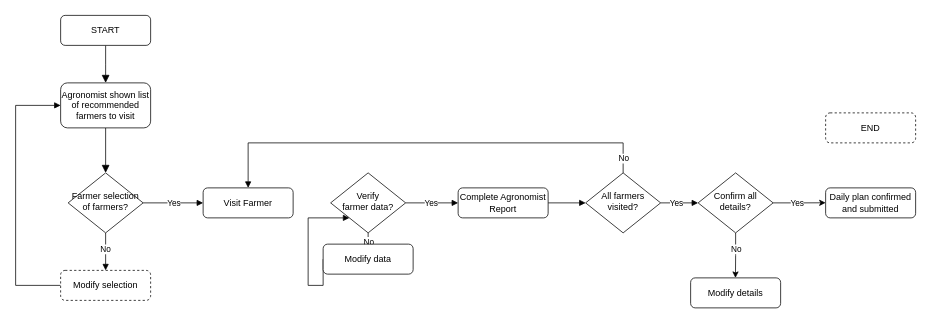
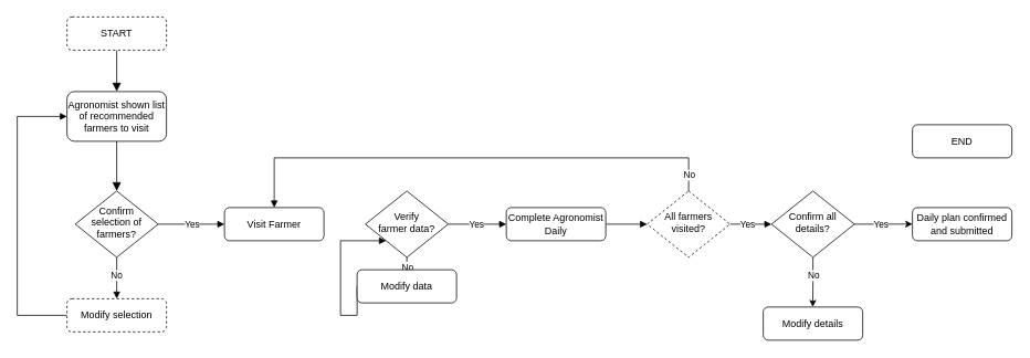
- <mxCell id="3" value="START" style="rounded=1;whiteSpace=wrap;html=1;fontSize=12;glass=0;strokeWidth=1;shadow=0;" vertex="1" parent="1"><mxGeometry x="80" y="20" width="120" height="40" as="geometry" /></mxCell>
+ <mxCell id="3" value="START" style="rounded=1;whiteSpace=wrap;html=1;fontSize=12;glass=0;strokeWidth=1;shadow=0;dashed=1;" vertex="1" parent="1"><mxGeometry x="80" y="20" width="120" height="40" as="geometry" /></mxCell>
- <mxCell id="35" value="END" style="rounded=1;whiteSpace=wrap;html=1;fontSize=12;glass=0;strokeWidth=1;shadow=0;dashed=1;" vertex="1" parent="1"><mxGeometry x="1100" y="150" width="120" height="40" as="geometry" /></mxCell>
+ <mxCell id="35" value="END" style="rounded=1;whiteSpace=wrap;html=1;fontSize=12;glass=0;strokeWidth=1;shadow=0;" vertex="1" parent="1"><mxGeometry x="1100" y="150" width="120" height="40" as="geometry" /></mxCell>
- <mxCell id="9" value="Farmer selection of farmers?" style="rhombus;whiteSpace=wrap;html=1;shadow=0;fontFamily=Helvetica;fontSize=12;align=center;strokeWidth=1;spacing=6;spacingTop=-4;" vertex="1" parent="1"><mxGeometry x="90" y="230" width="100" height="80" as="geometry" /></mxCell>
+ <mxCell id="9" value="Confirm selection of farmers?" style="rhombus;whiteSpace=wrap;html=1;shadow=0;fontFamily=Helvetica;fontSize=12;align=center;strokeWidth=1;spacing=6;spacingTop=-4;" vertex="1" parent="1"><mxGeometry x="90" y="230" width="100" height="80" as="geometry" /></mxCell>
- <mxCell id="22" value="Complete Agronomist Report" style="rounded=1;whiteSpace=wrap;html=1;fontSize=12;glass=0;strokeWidth=1;shadow=0;" vertex="1" parent="1"><mxGeometry x="610" y="250" width="120" height="40" as="geometry" /></mxCell>
+ <mxCell id="22" value="Complete Agronomist Daily" style="rounded=1;whiteSpace=wrap;html=1;fontSize=12;glass=0;strokeWidth=1;shadow=0;" vertex="1" parent="1"><mxGeometry x="610" y="250" width="120" height="40" as="geometry" /></mxCell>
- <mxCell id="27" value="All farmers visited?" style="rhombus;whiteSpace=wrap;html=1;shadow=0;fontFamily=Helvetica;fontSize=12;align=center;strokeWidth=1;spacing=6;spacingTop=-4;" vertex="1" parent="1"><mxGeometry x="780" y="230" width="100" height="80" as="geometry" /></mxCell>
+ <mxCell id="27" value="All farmers visited?" style="rhombus;whiteSpace=wrap;html=1;shadow=0;fontFamily=Helvetica;fontSize=12;align=center;strokeWidth=1;spacing=6;spacingTop=-4;dashed=1;" vertex="1" parent="1"><mxGeometry x="780" y="230" width="100" height="80" as="geometry" /></mxCell>
